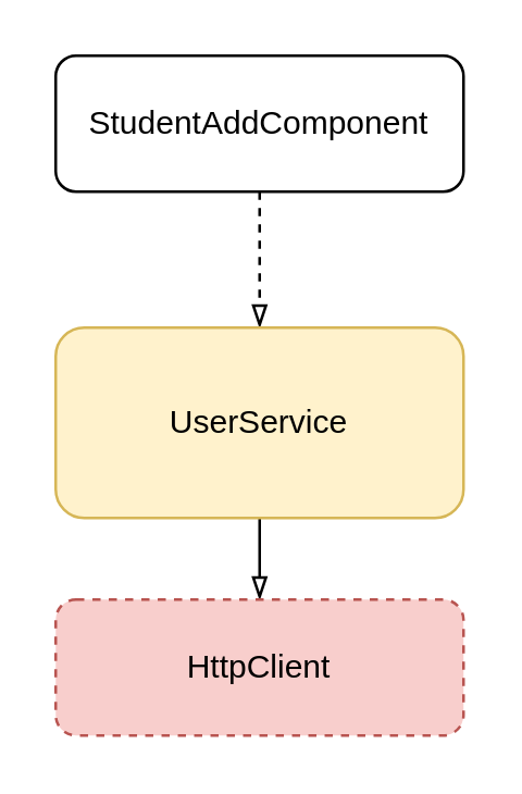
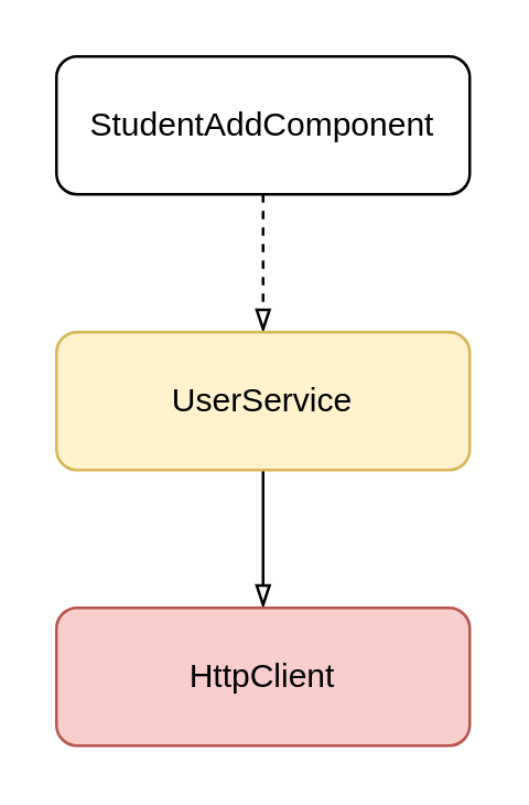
- <mxCell id="5" value="UserService" style="rounded=1;whiteSpace=wrap;html=1;fillColor=#fff2cc;strokeColor=#d6b656;" vertex="1" parent="1"><mxGeometry x="20" y="120" width="150" height="70" as="geometry" /></mxCell>
+ <mxCell id="5" value="UserService" style="rounded=1;whiteSpace=wrap;html=1;fillColor=#fff2cc;strokeColor=#d6b656;" vertex="1" parent="1"><mxGeometry x="20" y="120" width="150" height="50" as="geometry" /></mxCell>
- <mxCell id="6" value="HttpClient" style="rounded=1;whiteSpace=wrap;html=1;fillColor=#f8cecc;strokeColor=#b85450;dashed=1;" vertex="1" parent="1"><mxGeometry x="20" y="220" width="150" height="50" as="geometry" /></mxCell>
+ <mxCell id="6" value="HttpClient" style="rounded=1;whiteSpace=wrap;html=1;fillColor=#f8cecc;strokeColor=#b85450;" vertex="1" parent="1"><mxGeometry x="20" y="220" width="150" height="50" as="geometry" /></mxCell>
